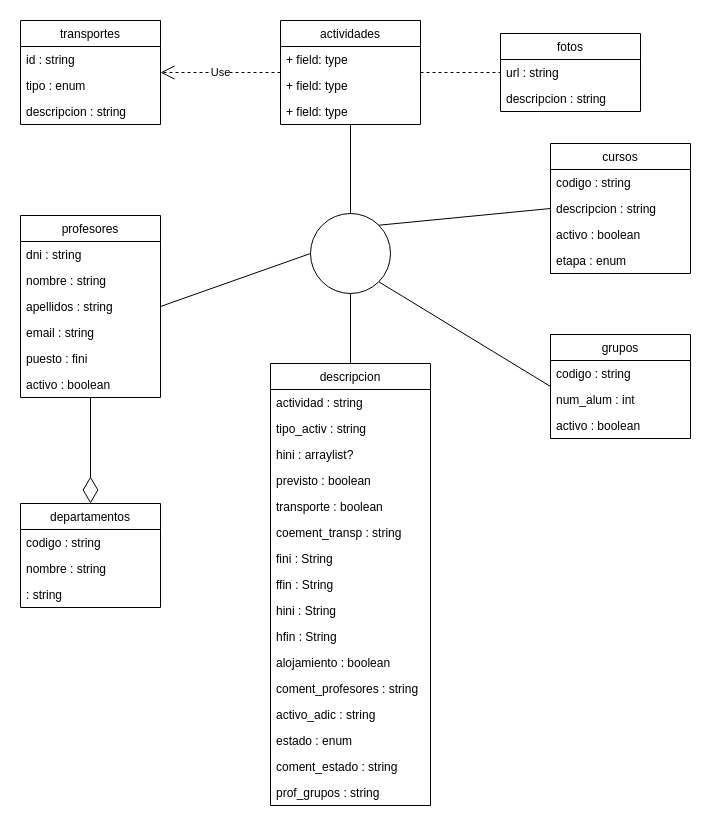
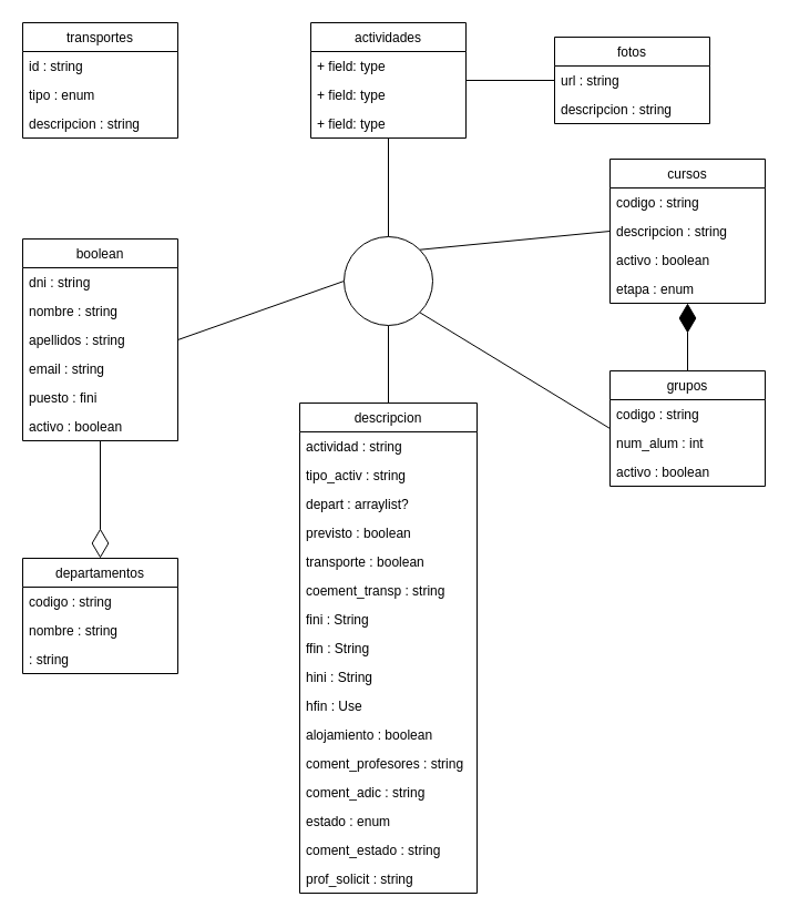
- <mxCell id="57" value="Use" style="endArrow=open;endSize=12;dashed=1;html=1;rounded=0;entryX=1;entryY=0.5;entryDx=0;entryDy=0;exitX=0;exitY=0.5;exitDx=0;exitDy=0;" parent="1" source="49" target="43" edge="1"><mxGeometry width="160" relative="1" as="geometry"><mxPoint x="500" y="143" as="sourcePoint" /><mxPoint x="660" y="143" as="targetPoint" /></mxGeometry></mxCell>
- <mxCell id="47" style="rounded=0;orthogonalLoop=1;jettySize=auto;html=1;exitX=1;exitY=0.5;exitDx=0;exitDy=0;entryX=0;entryY=0.5;entryDx=0;entryDy=0;endArrow=none;endFill=0;dashed=1;" parent="1" source="49" target="53" edge="1"><mxGeometry relative="1" as="geometry"><mxPoint x="480" y="43" as="targetPoint" /><Array as="points" /></mxGeometry></mxCell>
+ <mxCell id="47" style="rounded=0;orthogonalLoop=1;jettySize=auto;html=1;exitX=1;exitY=0.5;exitDx=0;exitDy=0;entryX=0;entryY=0.5;entryDx=0;entryDy=0;endArrow=none;endFill=0;" parent="1" source="49" target="53" edge="1"><mxGeometry relative="1" as="geometry"><mxPoint x="480" y="43" as="targetPoint" /><Array as="points" /></mxGeometry></mxCell>
- <mxCell id="30" value="profesores" style="swimlane;fontStyle=0;childLayout=stackLayout;horizontal=1;startSize=26;fillColor=none;horizontalStack=0;resizeParent=1;resizeParentMax=0;resizeLast=0;collapsible=1;marginBottom=0;" parent="1" vertex="1"><mxGeometry x="20" y="215" width="140" height="182" as="geometry"><mxRectangle x="-130" y="362" width="90" height="26" as="alternateBounds" /></mxGeometry></mxCell>
+ <mxCell id="30" value="boolean" style="swimlane;fontStyle=0;childLayout=stackLayout;horizontal=1;startSize=26;fillColor=none;horizontalStack=0;resizeParent=1;resizeParentMax=0;resizeLast=0;collapsible=1;marginBottom=0;" parent="1" vertex="1"><mxGeometry x="20" y="215" width="140" height="182" as="geometry"><mxRectangle x="-130" y="362" width="90" height="26" as="alternateBounds" /></mxGeometry></mxCell>
+ <mxCell id="59" value="" style="endArrow=diamondThin;endFill=1;endSize=24;html=1;rounded=0;entryX=0.5;entryY=1;entryDx=0;entryDy=0;exitX=0.5;exitY=0;exitDx=0;exitDy=0;" edge="1" parent="1" source="25" target="38"><mxGeometry width="160" relative="1" as="geometry"><mxPoint x="570" y="293" as="sourcePoint" /><mxPoint x="510" y="293" as="targetPoint" /></mxGeometry></mxCell>
- <mxCell id="10" value="hini : arraylist?" style="text;strokeColor=none;fillColor=none;align=left;verticalAlign=top;spacingLeft=4;spacingRight=4;overflow=hidden;rotatable=0;points=[[0,0.5],[1,0.5]];portConstraint=eastwest;" parent="7" vertex="1"><mxGeometry y="78" width="160" height="26" as="geometry" /></mxCell>
+ <mxCell id="10" value="depart : arraylist?" style="text;strokeColor=none;fillColor=none;align=left;verticalAlign=top;spacingLeft=4;spacingRight=4;overflow=hidden;rotatable=0;points=[[0,0.5],[1,0.5]];portConstraint=eastwest;" parent="7" vertex="1"><mxGeometry y="78" width="160" height="26" as="geometry" /></mxCell>
- <mxCell id="17" value="hfin : String" style="text;strokeColor=none;fillColor=none;align=left;verticalAlign=top;spacingLeft=4;spacingRight=4;overflow=hidden;rotatable=0;points=[[0,0.5],[1,0.5]];portConstraint=eastwest;" parent="7" vertex="1"><mxGeometry y="260" width="160" height="26" as="geometry" /></mxCell>
+ <mxCell id="17" value="hfin : Use" style="text;strokeColor=none;fillColor=none;align=left;verticalAlign=top;spacingLeft=4;spacingRight=4;overflow=hidden;rotatable=0;points=[[0,0.5],[1,0.5]];portConstraint=eastwest;" parent="7" vertex="1"><mxGeometry y="260" width="160" height="26" as="geometry" /></mxCell>
- <mxCell id="20" value="activo_adic : string" style="text;strokeColor=none;fillColor=none;align=left;verticalAlign=top;spacingLeft=4;spacingRight=4;overflow=hidden;rotatable=0;points=[[0,0.5],[1,0.5]];portConstraint=eastwest;" parent="7" vertex="1"><mxGeometry y="338" width="160" height="26" as="geometry" /></mxCell>
+ <mxCell id="20" value="coment_adic : string" style="text;strokeColor=none;fillColor=none;align=left;verticalAlign=top;spacingLeft=4;spacingRight=4;overflow=hidden;rotatable=0;points=[[0,0.5],[1,0.5]];portConstraint=eastwest;" parent="7" vertex="1"><mxGeometry y="338" width="160" height="26" as="geometry" /></mxCell>
- <mxCell id="23" value="prof_grupos : string" style="text;strokeColor=none;fillColor=none;align=left;verticalAlign=top;spacingLeft=4;spacingRight=4;overflow=hidden;rotatable=0;points=[[0,0.5],[1,0.5]];portConstraint=eastwest;" parent="7" vertex="1"><mxGeometry y="416" width="160" height="26" as="geometry" /></mxCell>
+ <mxCell id="23" value="prof_solicit : string" style="text;strokeColor=none;fillColor=none;align=left;verticalAlign=top;spacingLeft=4;spacingRight=4;overflow=hidden;rotatable=0;points=[[0,0.5],[1,0.5]];portConstraint=eastwest;" parent="7" vertex="1"><mxGeometry y="416" width="160" height="26" as="geometry" /></mxCell>
